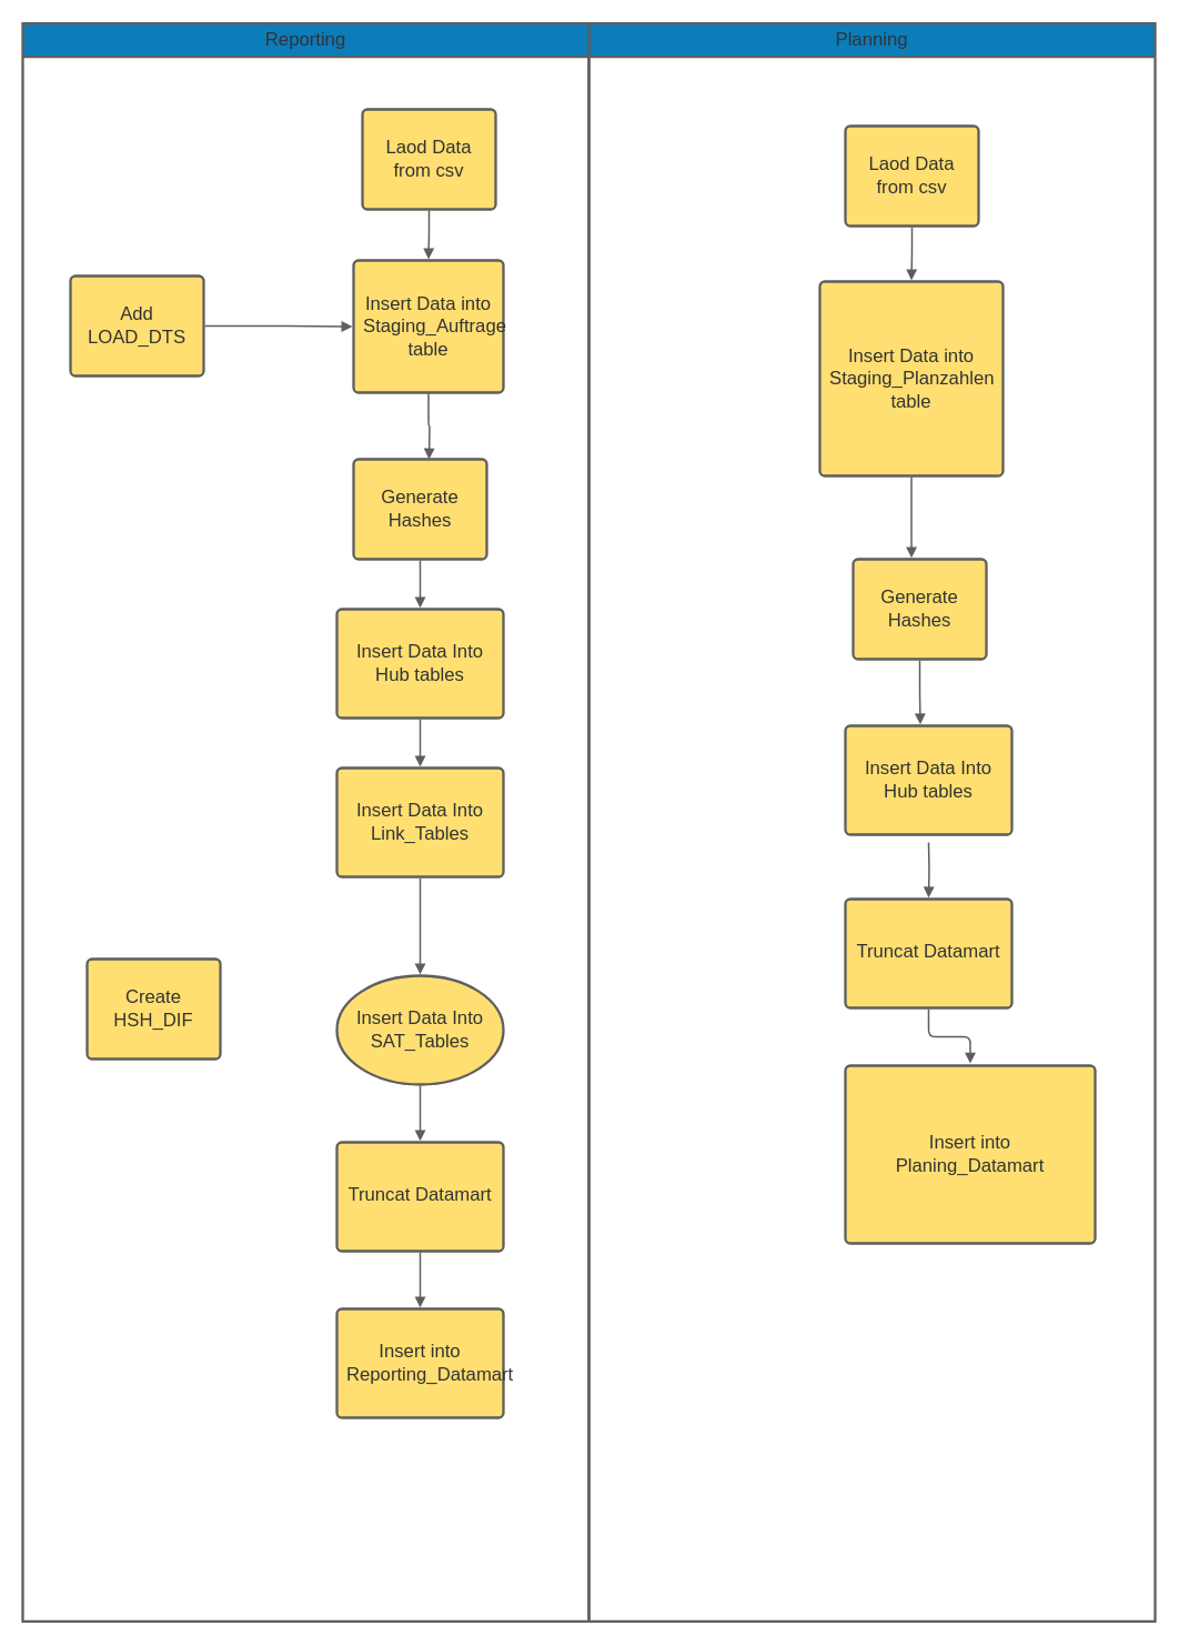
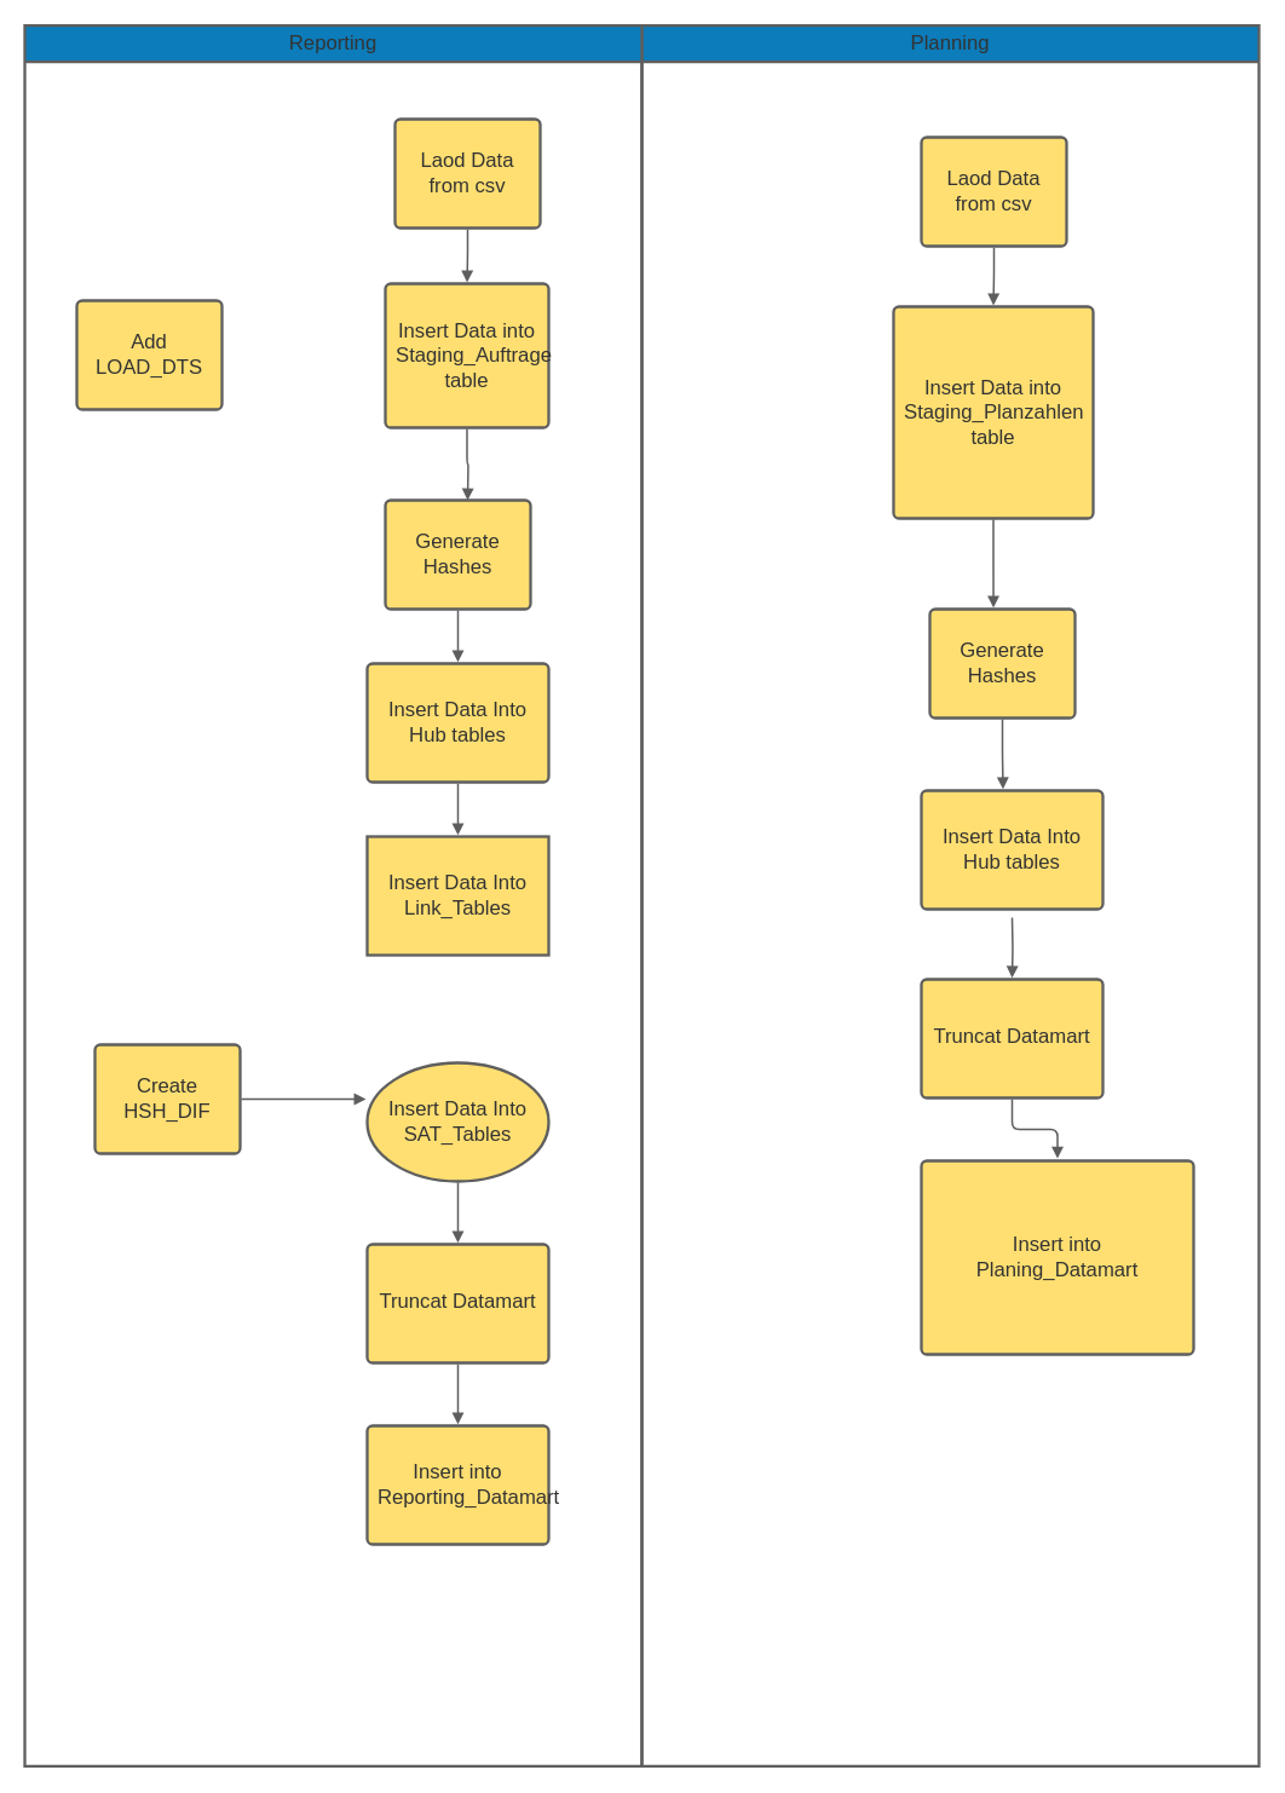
- <mxCell id="14" value="" style="html=1;jettySize=18;whiteSpace=wrap;fontSize=13;strokeColor=#5E5E5E;strokeWidth=1.5;rounded=1;arcSize=12;edgeStyle=orthogonalEdgeStyle;startArrow=none;;endArrow=block;endFill=1;;exitX=1.009;exitY=0.5;exitPerimeter=0;entryX=-0.008;entryY=0.5;entryPerimeter=0;" parent="1" source="8" target="3" edge="1"><mxGeometry width="100" height="100" relative="1" as="geometry"><Array as="points" /></mxGeometry></mxCell>
- <mxCell id="16" value="Insert Data Into Link_Tables" style="html=1;overflow=block;blockSpacing=1;whiteSpace=wrap;;whiteSpace=wrap;fontSize=16.7;fontColor=#333333;spacing=9;strokeColor=#5e5e5e;strokeOpacity=100;fillOpacity=100;rounded=1;absoluteArcSize=1;arcSize=9;fillColor=#ffdf71;strokeWidth=2.3;" parent="1" vertex="1"><mxGeometry x="303" y="691" width="150" height="98" as="geometry" /></mxCell>
+ <mxCell id="16" value="Insert Data Into Link_Tables" style="html=1;overflow=block;blockSpacing=1;whiteSpace=wrap;whiteSpace=wrap;fontSize=16.7;fontColor=#333333;spacing=9;strokeColor=#5e5e5e;strokeOpacity=100;fillOpacity=100;absoluteArcSize=1;arcSize=9;fillColor=#ffdf71;strokeWidth=2.3;rounded=0;" parent="1" vertex="1"><mxGeometry x="303" y="691" width="150" height="98" as="geometry" /></mxCell>
- <mxCell id="18" value="" style="html=1;jettySize=18;whiteSpace=wrap;fontSize=13;strokeColor=#5E5E5E;strokeWidth=1.5;rounded=1;arcSize=12;edgeStyle=orthogonalEdgeStyle;startArrow=none;;endArrow=block;endFill=1;;exitX=0.5;exitY=1.012;exitPerimeter=0;entryX=0.5;entryY=-0.012;entryPerimeter=0;" parent="1" source="16" target="17" edge="1"><mxGeometry width="100" height="100" relative="1" as="geometry"><Array as="points" /></mxGeometry></mxCell>
+ <mxCell id="23" value="" style="html=1;jettySize=18;whiteSpace=wrap;fontSize=13;strokeColor=#5E5E5E;strokeWidth=1.5;rounded=1;arcSize=12;edgeStyle=orthogonalEdgeStyle;startArrow=none;;endArrow=block;endFill=1;;exitX=1.009;exitY=0.5;exitPerimeter=0;entryX=-0.007;entryY=0.307;entryPerimeter=0;" parent="1" source="5" target="17" edge="1"><mxGeometry width="100" height="100" relative="1" as="geometry"><Array as="points" /></mxGeometry></mxCell>
